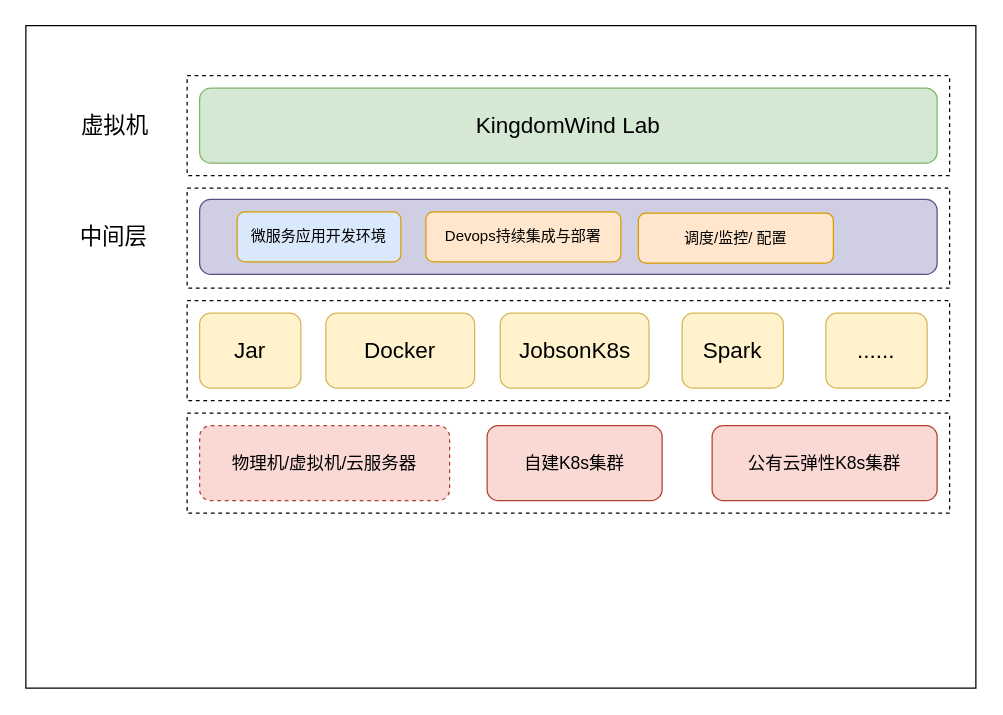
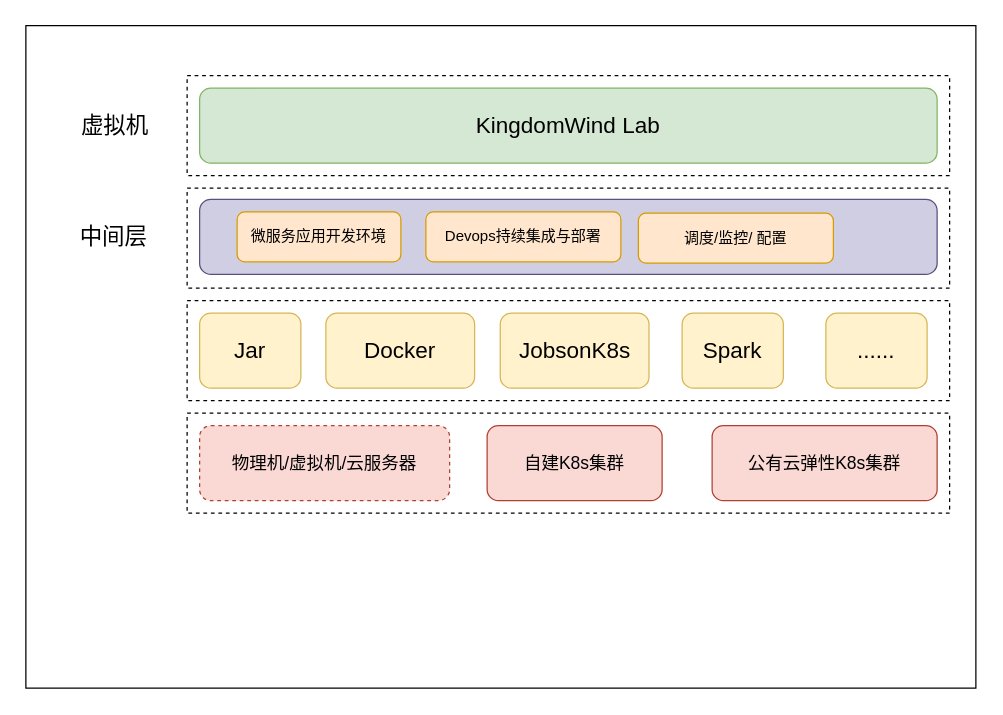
- <mxCell id="9" value="微服务应用开发环境" style="rounded=1;whiteSpace=wrap;html=1;fillColor=#dae8fc;strokeColor=#d79b00;" vertex="1" parent="1"><mxGeometry x="189" y="169" width="131" height="40" as="geometry" /></mxCell>
+ <mxCell id="9" value="微服务应用开发环境" style="rounded=1;whiteSpace=wrap;html=1;fillColor=#ffe6cc;strokeColor=#d79b00;" vertex="1" parent="1"><mxGeometry x="189" y="169" width="131" height="40" as="geometry" /></mxCell>
